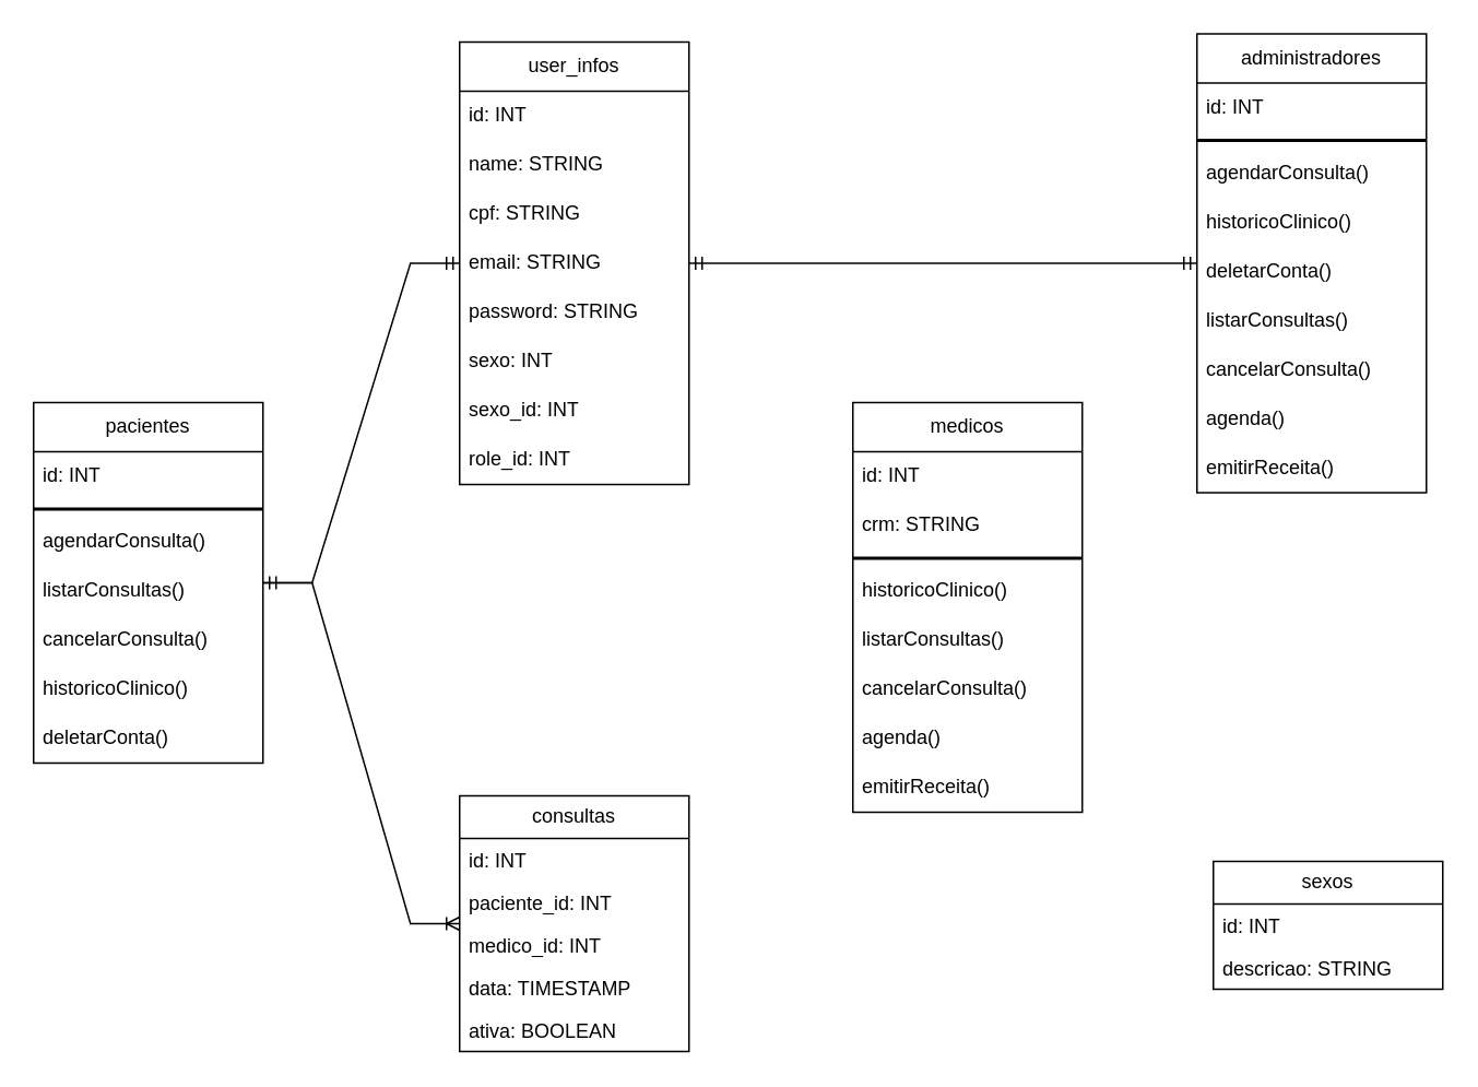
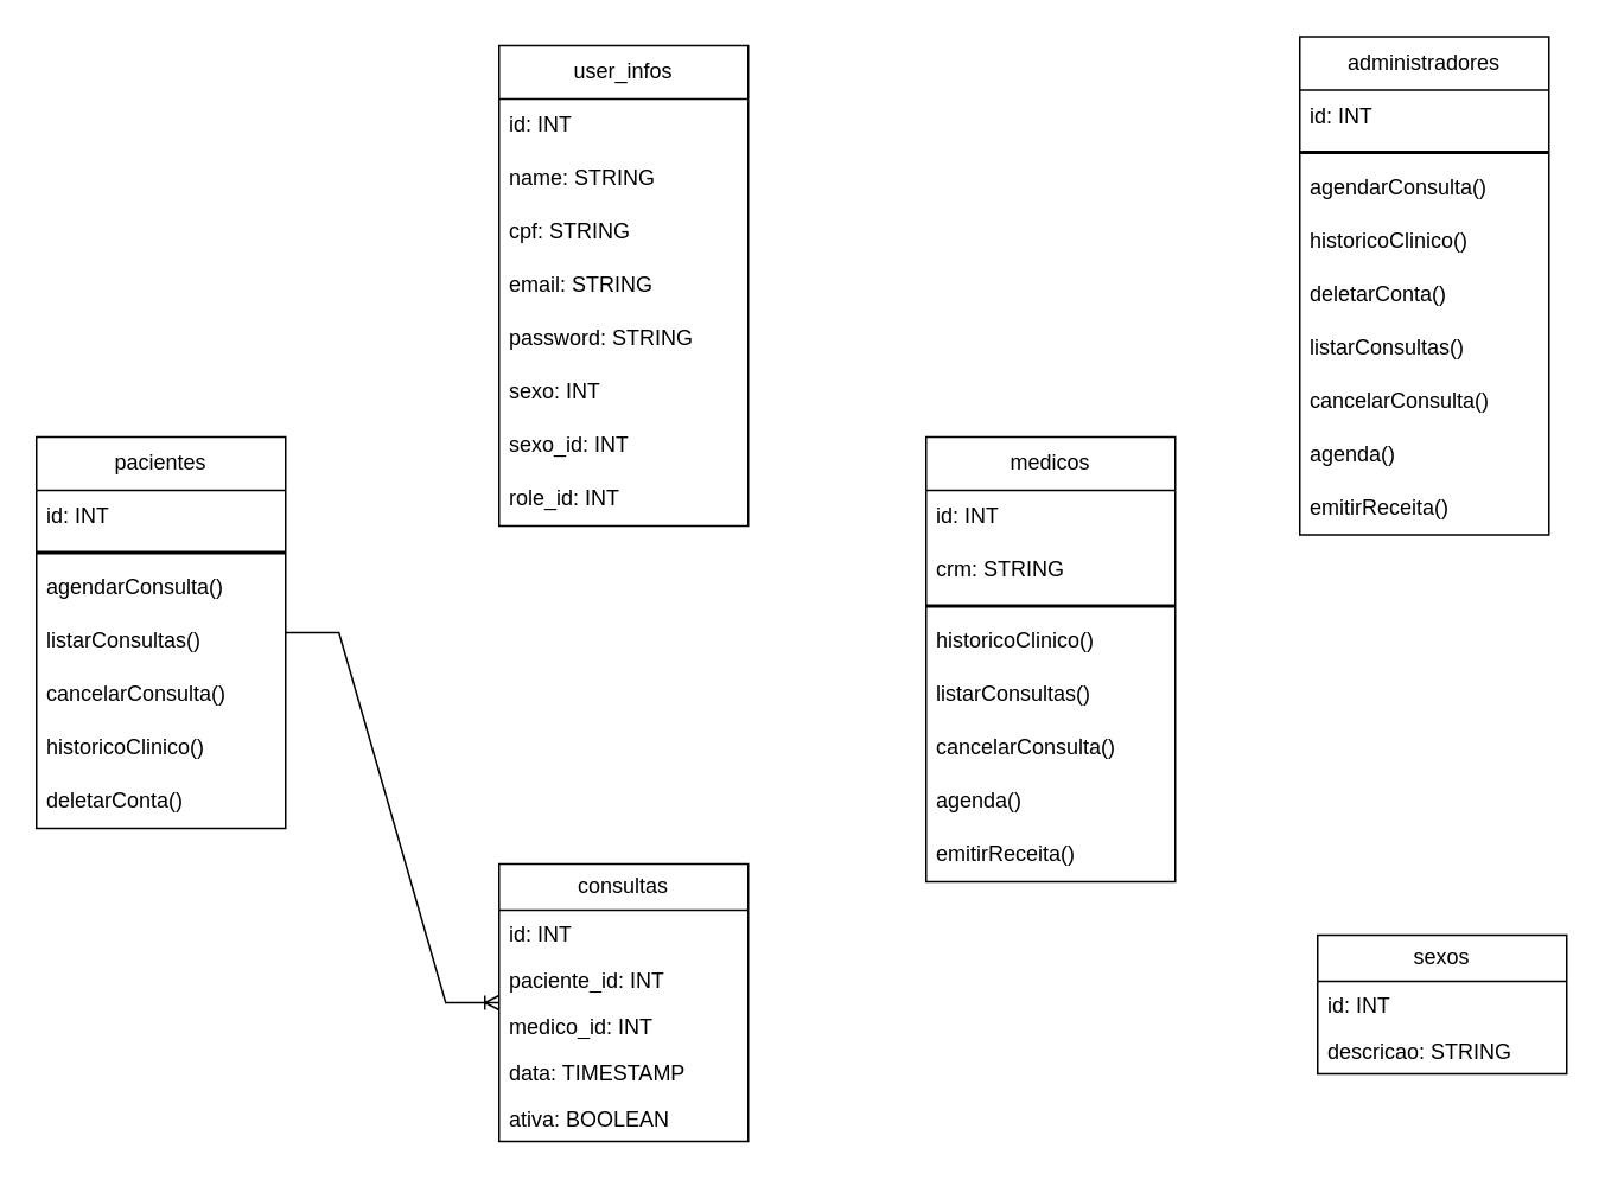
- <mxCell id="38" value="" style="edgeStyle=entityRelationEdgeStyle;fontSize=12;html=1;endArrow=ERmandOne;startArrow=ERmandOne;rounded=0;" parent="1" source="19" target="29" edge="1"><mxGeometry width="100" height="100" relative="1" as="geometry"><mxPoint x="580" y="385" as="sourcePoint" /><mxPoint x="680" y="285" as="targetPoint" /></mxGeometry></mxCell>
- <mxCell id="39" value="" style="edgeStyle=entityRelationEdgeStyle;fontSize=12;html=1;endArrow=ERmandOne;startArrow=ERmandOne;rounded=0;" parent="1" source="2" target="29" edge="1"><mxGeometry width="100" height="100" relative="1" as="geometry"><mxPoint x="580" y="385" as="sourcePoint" /><mxPoint x="680" y="285" as="targetPoint" /></mxGeometry></mxCell>
